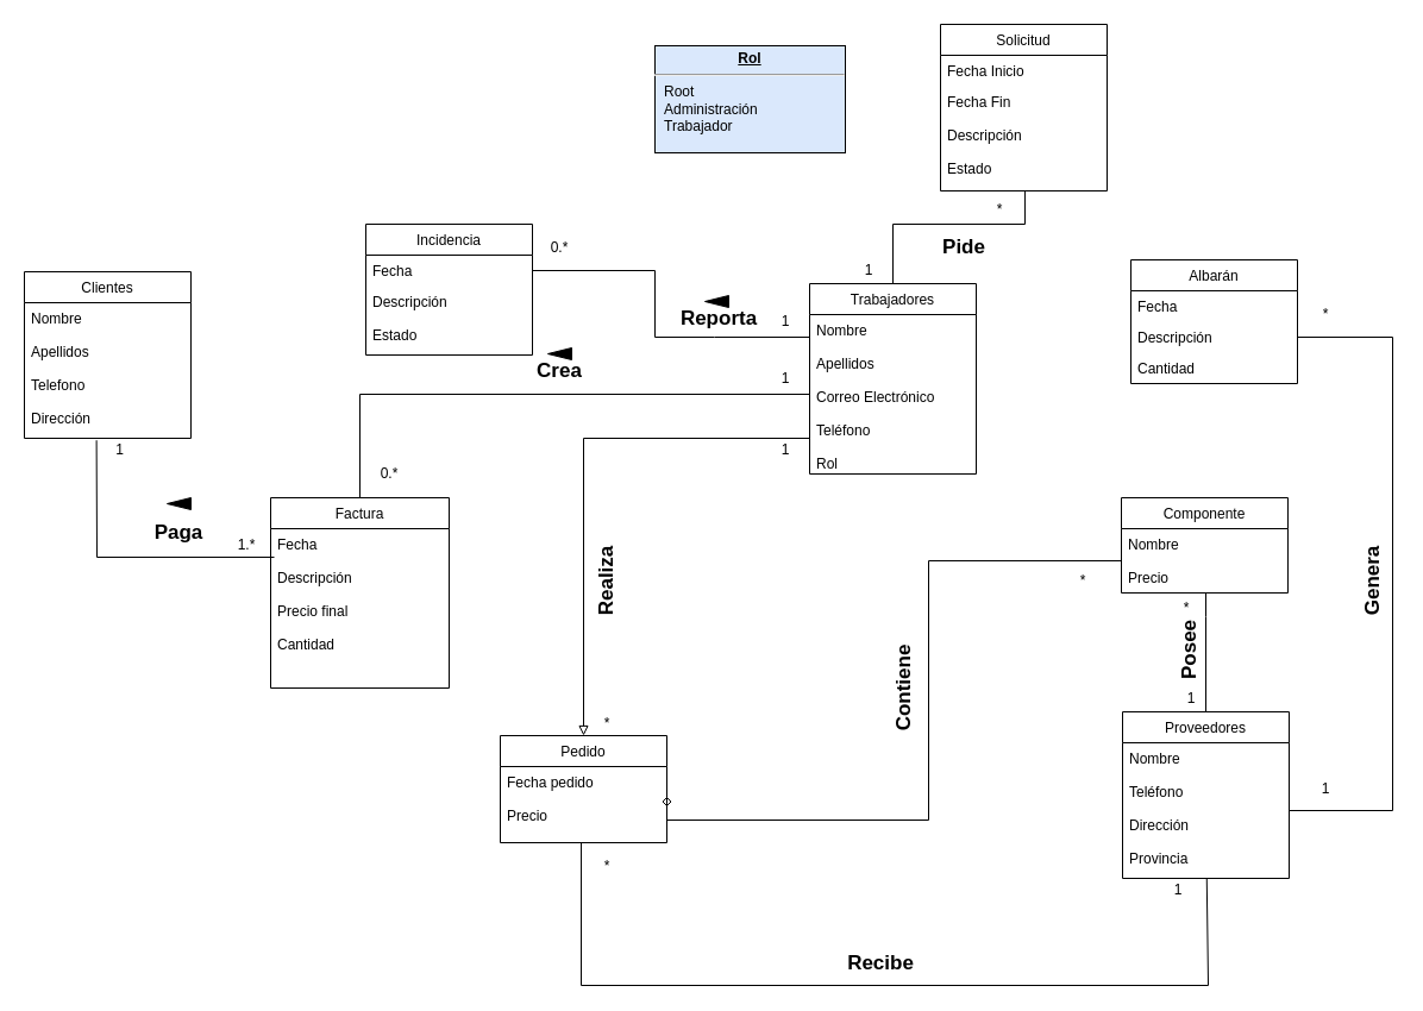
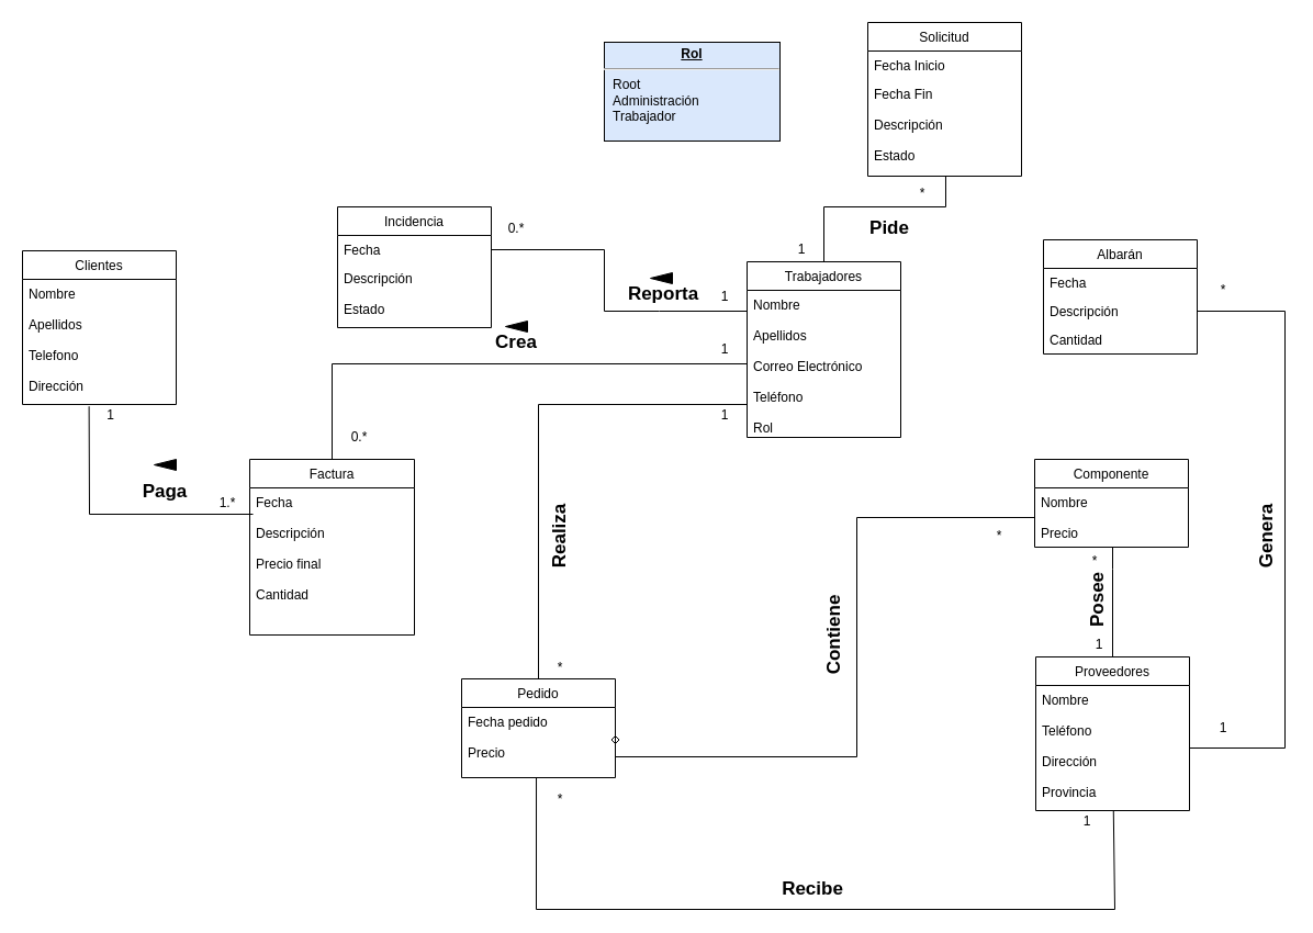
- <mxCell id="24" style="edgeStyle=orthogonalEdgeStyle;rounded=0;orthogonalLoop=1;jettySize=auto;html=1;exitX=0;exitY=0.5;exitDx=0;exitDy=0;labelBackgroundColor=#FF0000;fontColor=#000000;endArrow=block;endFill=0;" parent="1" source="3" target="11" edge="1"><mxGeometry relative="1" as="geometry"><Array as="points"><mxPoint x="680" y="368" /><mxPoint x="490" y="368" /></Array></mxGeometry></mxCell>
+ <mxCell id="24" style="edgeStyle=orthogonalEdgeStyle;rounded=0;orthogonalLoop=1;jettySize=auto;html=1;exitX=0;exitY=0.5;exitDx=0;exitDy=0;labelBackgroundColor=#FF0000;fontColor=#000000;endArrow=none;endFill=0;" parent="1" source="3" target="11" edge="1"><mxGeometry relative="1" as="geometry"><Array as="points"><mxPoint x="680" y="368" /><mxPoint x="490" y="368" /></Array></mxGeometry></mxCell>
